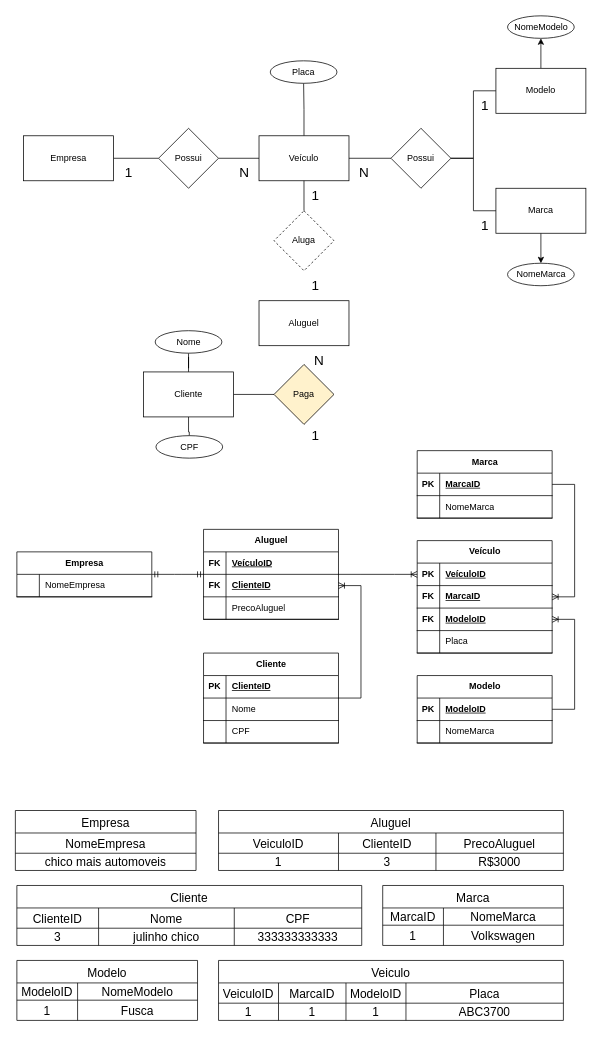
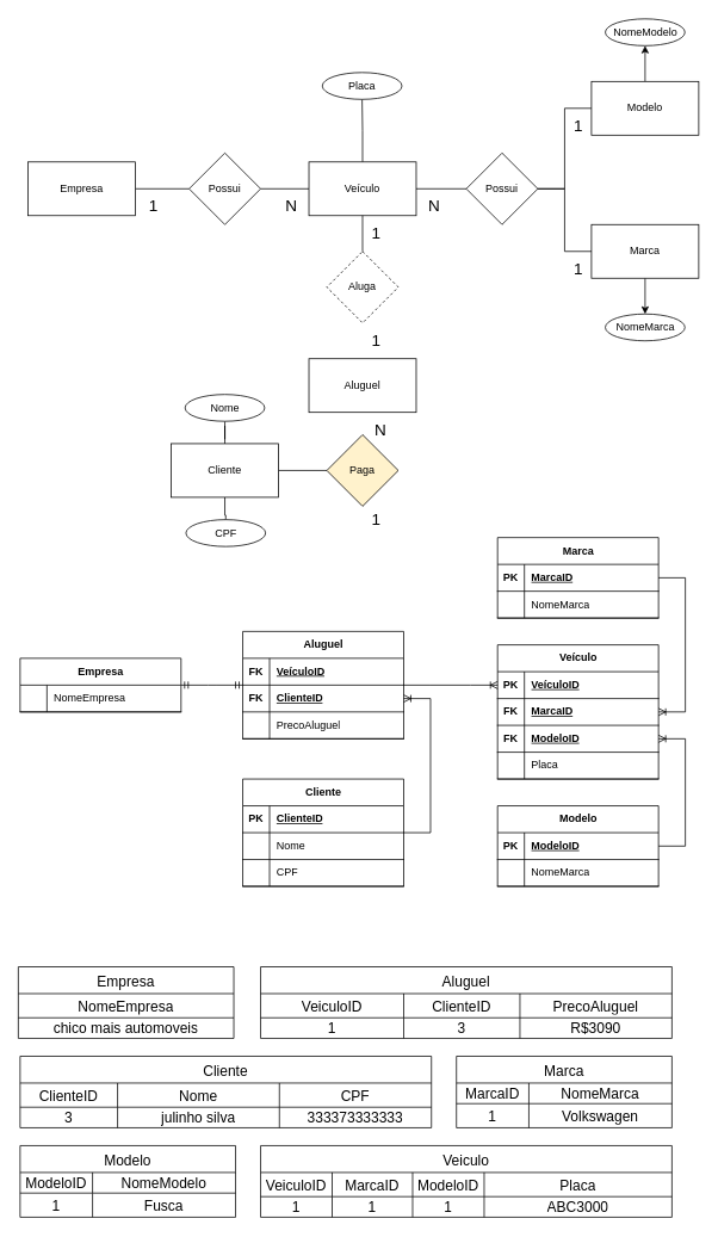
- <mxCell id="102" value="R$3000" style="shape=partialRectangle;html=1;whiteSpace=wrap;connectable=0;strokeColor=inherit;overflow=hidden;fillColor=none;top=0;left=0;bottom=0;right=0;pointerEvents=1;fontSize=16;" parent="99" vertex="1"><mxGeometry x="290" width="170" height="23" as="geometry"><mxRectangle width="170" height="23" as="alternateBounds" /></mxGeometry></mxCell>
+ <mxCell id="102" value="R$3090" style="shape=partialRectangle;html=1;whiteSpace=wrap;connectable=0;strokeColor=inherit;overflow=hidden;fillColor=none;top=0;left=0;bottom=0;right=0;pointerEvents=1;fontSize=16;" parent="99" vertex="1"><mxGeometry x="290" width="170" height="23" as="geometry"><mxRectangle width="170" height="23" as="alternateBounds" /></mxGeometry></mxCell>
- <mxCell id="110" value="julinho chico" style="shape=partialRectangle;html=1;whiteSpace=wrap;connectable=0;strokeColor=inherit;overflow=hidden;fillColor=none;top=0;left=0;bottom=0;right=0;pointerEvents=1;fontSize=16;" parent="108" vertex="1"><mxGeometry x="109" width="181" height="23" as="geometry"><mxRectangle width="181" height="23" as="alternateBounds" /></mxGeometry></mxCell>
+ <mxCell id="110" value="julinho silva" style="shape=partialRectangle;html=1;whiteSpace=wrap;connectable=0;strokeColor=inherit;overflow=hidden;fillColor=none;top=0;left=0;bottom=0;right=0;pointerEvents=1;fontSize=16;" parent="108" vertex="1"><mxGeometry x="109" width="181" height="23" as="geometry"><mxRectangle width="181" height="23" as="alternateBounds" /></mxGeometry></mxCell>
- <mxCell id="111" value="333333333333" style="shape=partialRectangle;html=1;whiteSpace=wrap;connectable=0;strokeColor=inherit;overflow=hidden;fillColor=none;top=0;left=0;bottom=0;right=0;pointerEvents=1;fontSize=16;" parent="108" vertex="1"><mxGeometry x="290" width="170" height="23" as="geometry"><mxRectangle width="170" height="23" as="alternateBounds" /></mxGeometry></mxCell>
+ <mxCell id="111" value="333373333333" style="shape=partialRectangle;html=1;whiteSpace=wrap;connectable=0;strokeColor=inherit;overflow=hidden;fillColor=none;top=0;left=0;bottom=0;right=0;pointerEvents=1;fontSize=16;" parent="108" vertex="1"><mxGeometry x="290" width="170" height="23" as="geometry"><mxRectangle width="170" height="23" as="alternateBounds" /></mxGeometry></mxCell>
- <mxCell id="136" value="ABC3700" style="shape=partialRectangle;html=1;whiteSpace=wrap;connectable=0;strokeColor=inherit;overflow=hidden;fillColor=none;top=0;left=0;bottom=0;right=0;pointerEvents=1;fontSize=16;" parent="132" vertex="1"><mxGeometry x="250" width="210" height="23" as="geometry"><mxRectangle width="210" height="23" as="alternateBounds" /></mxGeometry></mxCell>
+ <mxCell id="136" value="ABC3000" style="shape=partialRectangle;html=1;whiteSpace=wrap;connectable=0;strokeColor=inherit;overflow=hidden;fillColor=none;top=0;left=0;bottom=0;right=0;pointerEvents=1;fontSize=16;" parent="132" vertex="1"><mxGeometry x="250" width="210" height="23" as="geometry"><mxRectangle width="210" height="23" as="alternateBounds" /></mxGeometry></mxCell>
